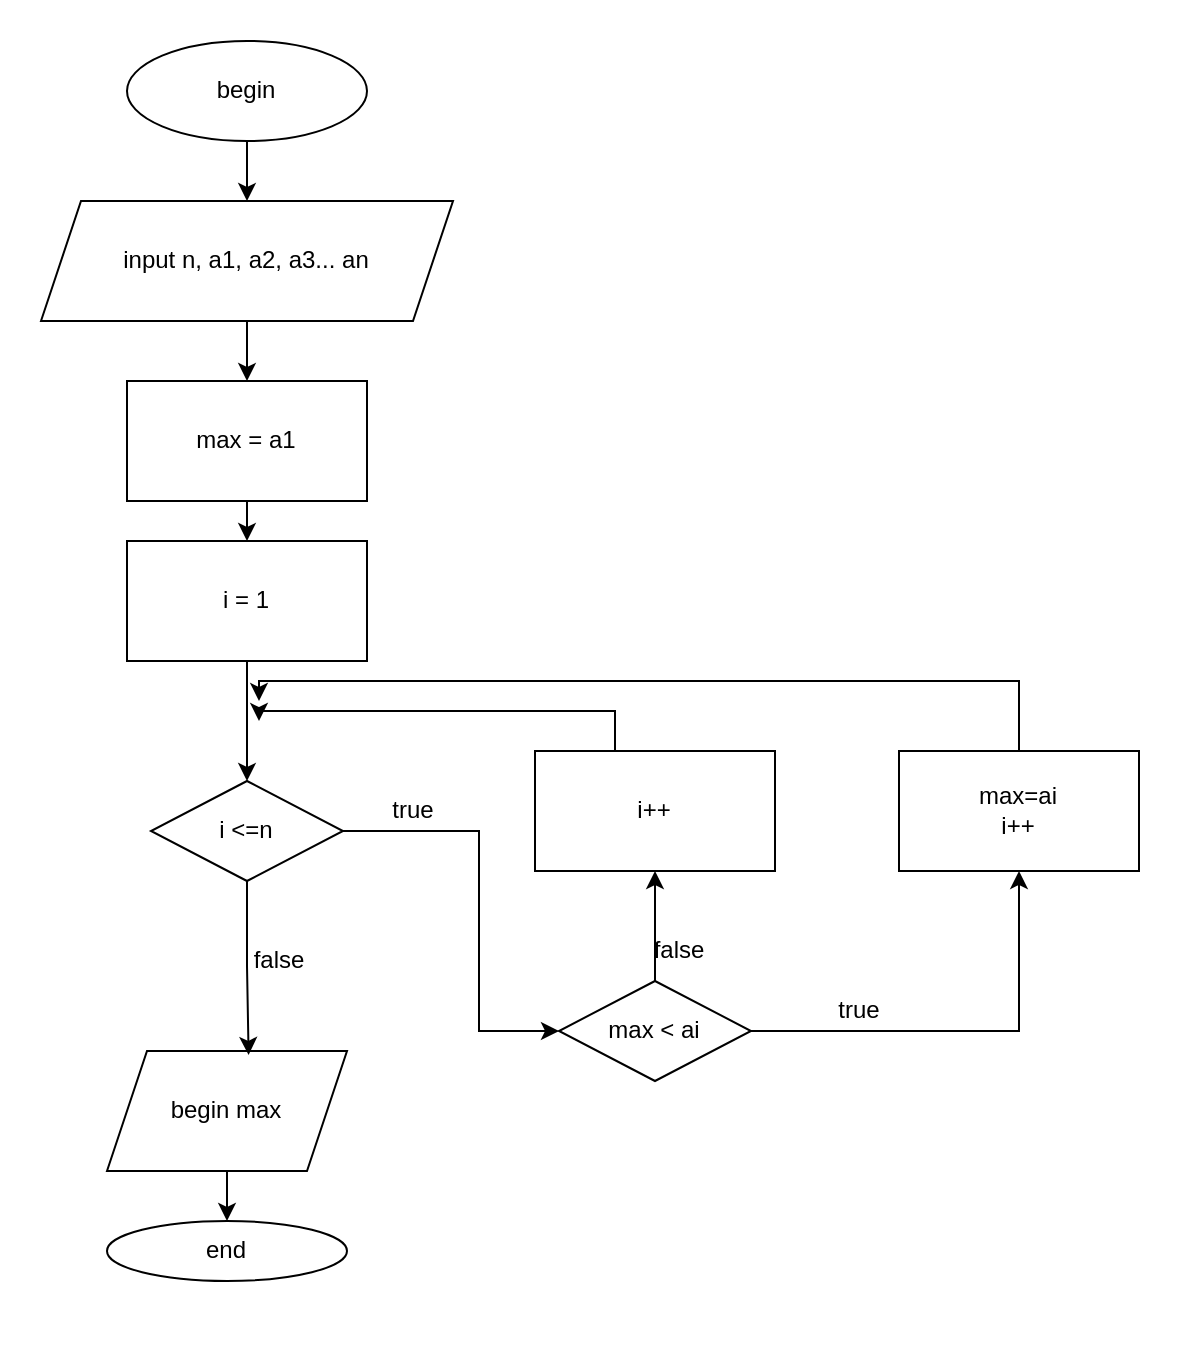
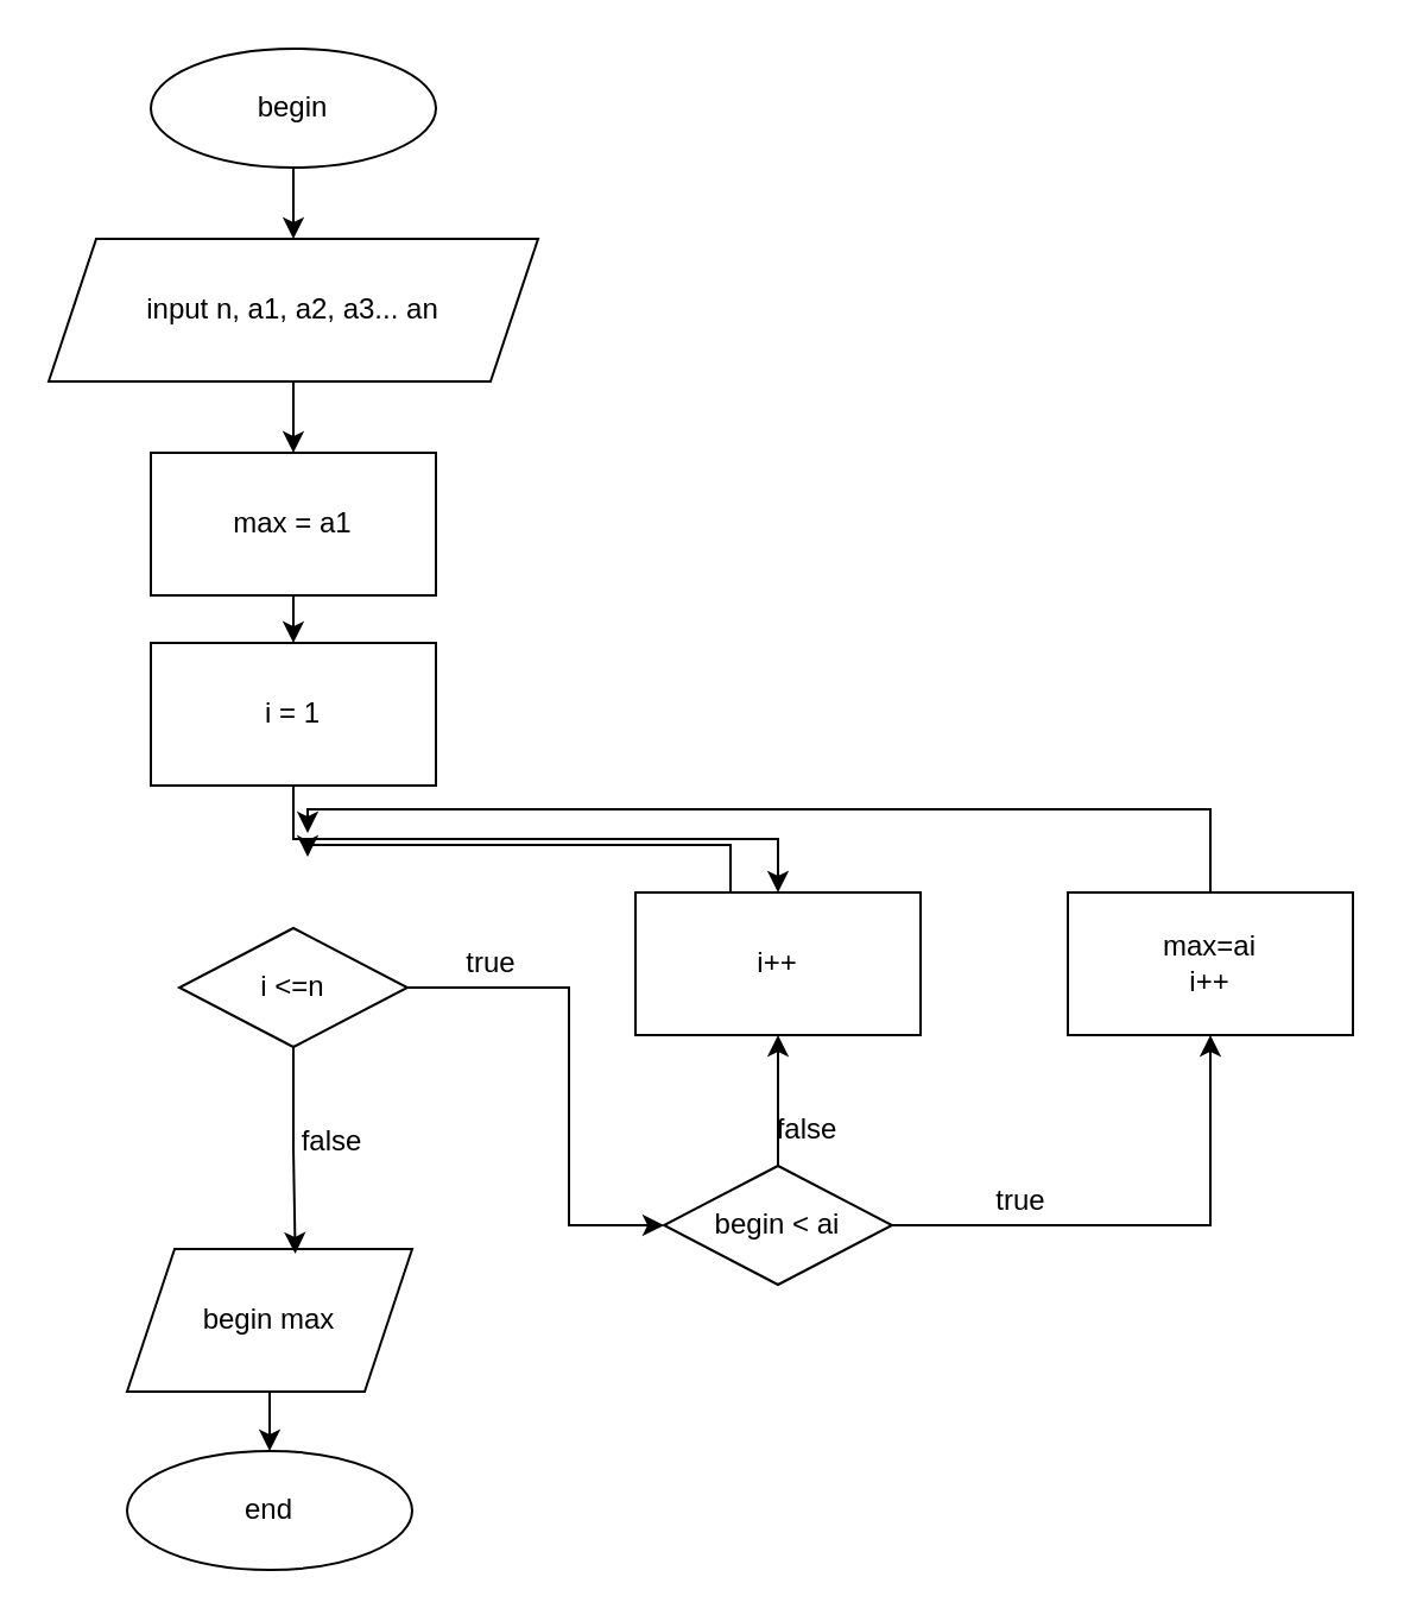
- <mxCell id="14" style="edgeStyle=orthogonalEdgeStyle;rounded=0;orthogonalLoop=1;jettySize=auto;html=1;exitX=0.5;exitY=1;exitDx=0;exitDy=0;entryX=0.5;entryY=0;entryDx=0;entryDy=0;" parent="1" source="15" target="13" edge="1"><mxGeometry relative="1" as="geometry" /></mxCell>
+ <mxCell id="14" style="edgeStyle=orthogonalEdgeStyle;rounded=0;orthogonalLoop=1;jettySize=auto;html=1;exitX=0.5;exitY=1;exitDx=0;exitDy=0;" parent="1" source="15" target="24" edge="1"><mxGeometry relative="1" as="geometry" /></mxCell>
- <mxCell id="18" value="max &amp;lt; ai" style="rhombus;whiteSpace=wrap;html=1;" parent="1" vertex="1"><mxGeometry x="279" y="490" width="96" height="50" as="geometry" /></mxCell>
+ <mxCell id="18" value="begin &amp;lt; ai" style="rhombus;whiteSpace=wrap;html=1;" parent="1" vertex="1"><mxGeometry x="279" y="490" width="96" height="50" as="geometry" /></mxCell>
- <mxCell id="4" value="end" style="ellipse;whiteSpace=wrap;html=1;" parent="1" vertex="1"><mxGeometry x="53" y="610" width="120" height="30" as="geometry" /></mxCell>
+ <mxCell id="4" value="end" style="ellipse;whiteSpace=wrap;html=1;" parent="1" vertex="1"><mxGeometry x="53" y="610" width="120" height="50" as="geometry" /></mxCell>
